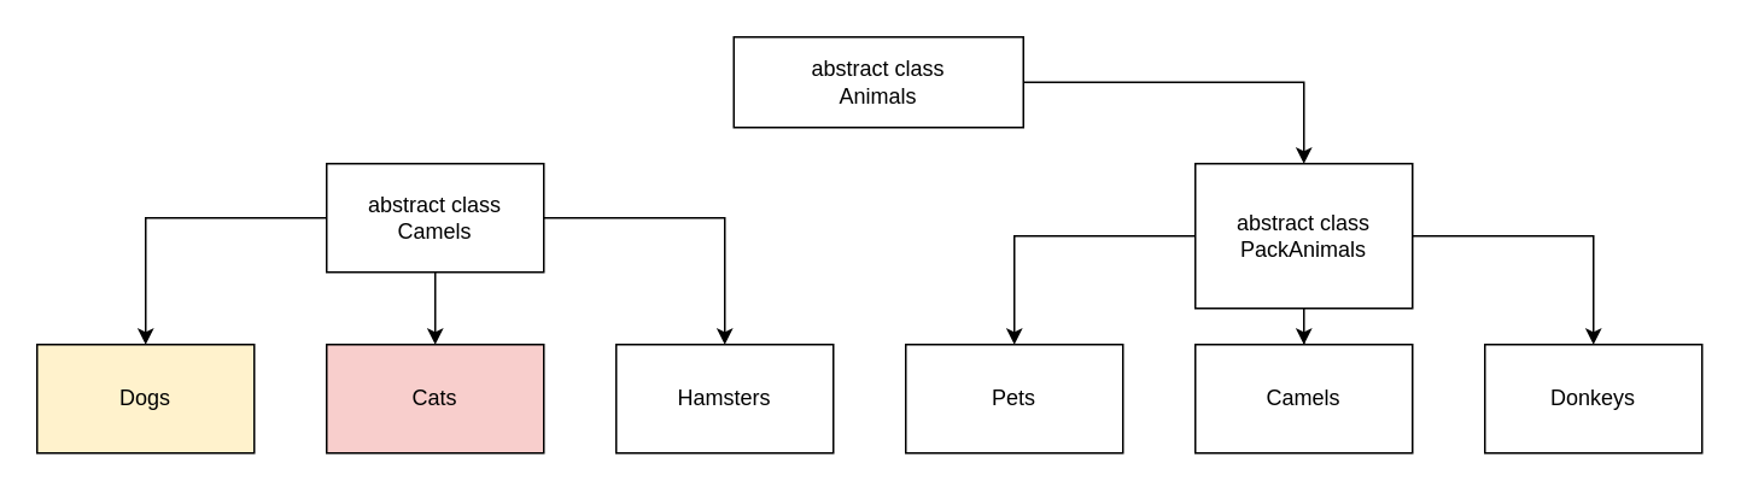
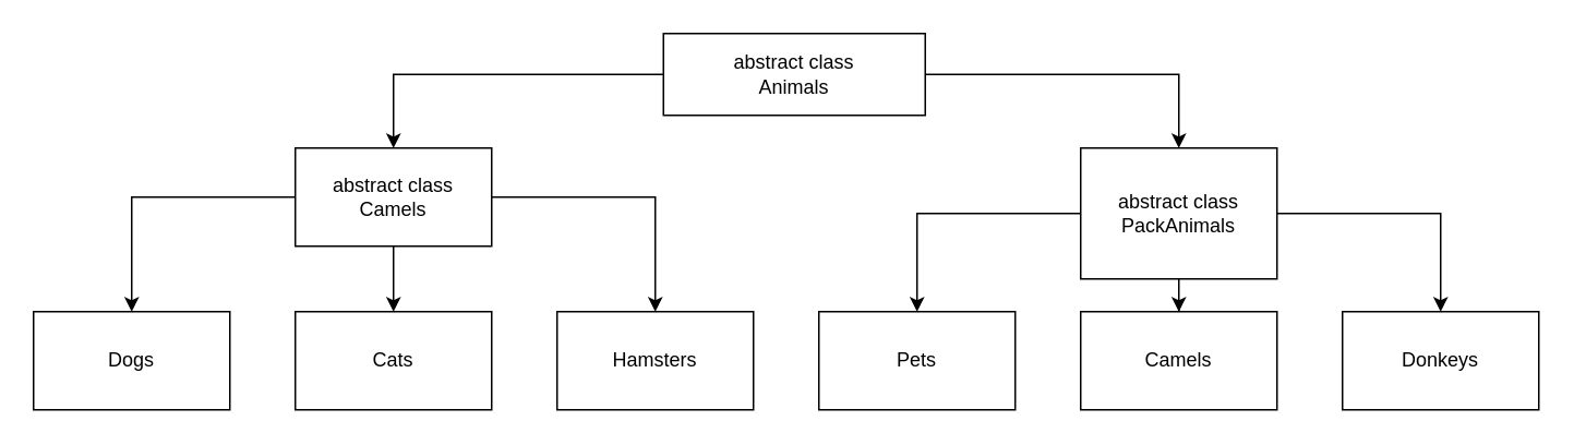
+ <mxCell id="2" style="edgeStyle=orthogonalEdgeStyle;rounded=0;orthogonalLoop=1;jettySize=auto;html=1;entryX=0.5;entryY=0;entryDx=0;entryDy=0;" edge="1" parent="1" source="4" target="8"><mxGeometry relative="1" as="geometry" /></mxCell>
- <mxCell id="13" value="Dogs" style="rounded=0;whiteSpace=wrap;html=1;fillColor=#fff2cc;" vertex="1" parent="1"><mxGeometry x="20" y="190" width="120" height="60" as="geometry" /></mxCell>
+ <mxCell id="13" value="Dogs" style="rounded=0;whiteSpace=wrap;html=1;" vertex="1" parent="1"><mxGeometry x="20" y="190" width="120" height="60" as="geometry" /></mxCell>
- <mxCell id="14" value="Cats" style="rounded=0;whiteSpace=wrap;html=1;fillColor=#f8cecc;" vertex="1" parent="1"><mxGeometry x="180" y="190" width="120" height="60" as="geometry" /></mxCell>
+ <mxCell id="14" value="Cats" style="rounded=0;whiteSpace=wrap;html=1;" vertex="1" parent="1"><mxGeometry x="180" y="190" width="120" height="60" as="geometry" /></mxCell>
